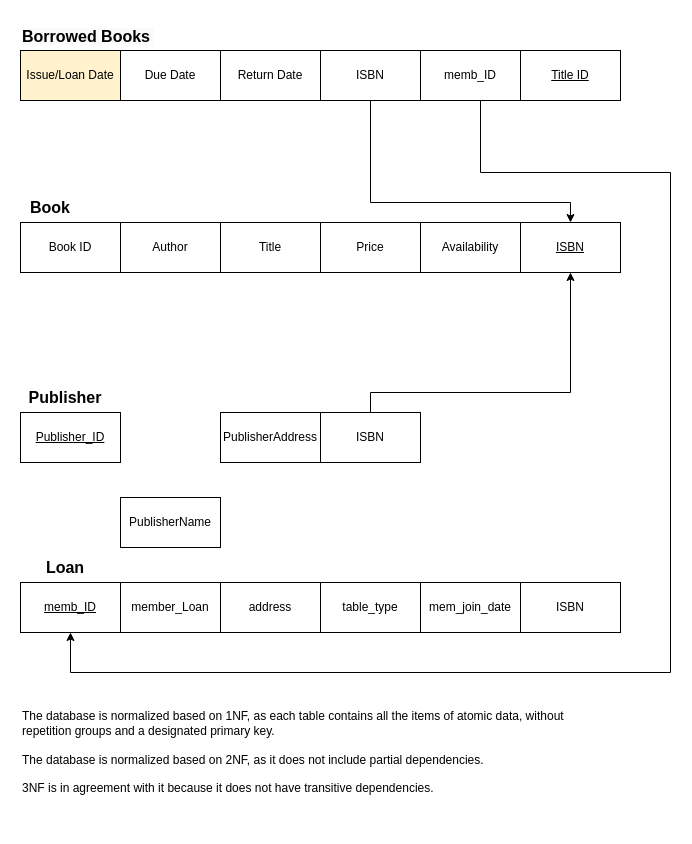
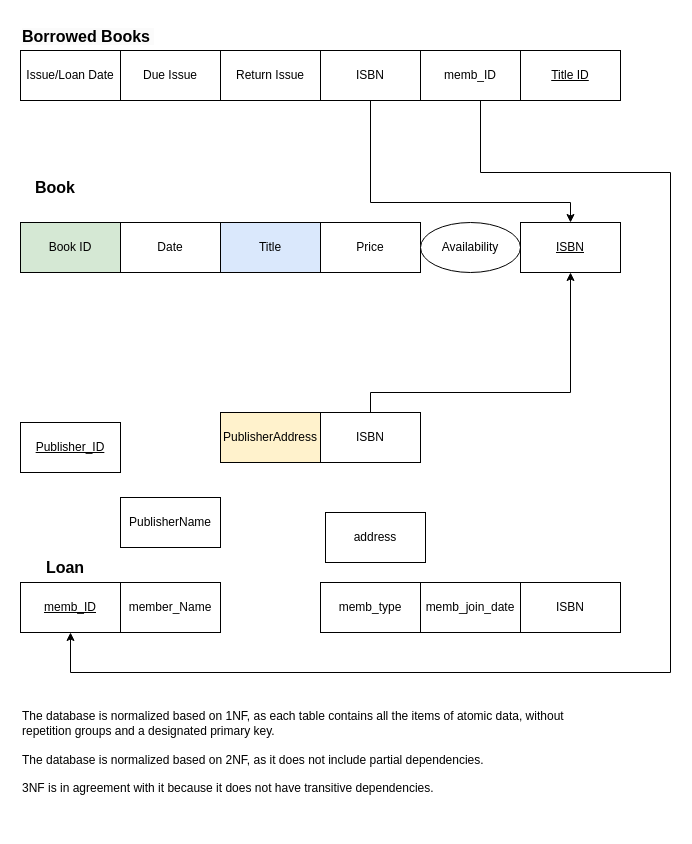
- <mxCell id="22" value="Issue/Loan Date" style="rounded=0;whiteSpace=wrap;html=1;fontStyle=0;fillColor=#fff2cc;" vertex="1" parent="1"><mxGeometry x="20" y="50" width="100" height="50" as="geometry" /></mxCell>
+ <mxCell id="22" value="Issue/Loan Date" style="rounded=0;whiteSpace=wrap;html=1;fontStyle=0" vertex="1" parent="1"><mxGeometry x="20" y="50" width="100" height="50" as="geometry" /></mxCell>
- <mxCell id="23" value="Due Date" style="rounded=0;whiteSpace=wrap;html=1;" vertex="1" parent="1"><mxGeometry x="120" y="50" width="100" height="50" as="geometry" /></mxCell>
+ <mxCell id="23" value="Due Issue" style="rounded=0;whiteSpace=wrap;html=1;" vertex="1" parent="1"><mxGeometry x="120" y="50" width="100" height="50" as="geometry" /></mxCell>
- <mxCell id="24" value="Return Date" style="rounded=0;whiteSpace=wrap;html=1;" vertex="1" parent="1"><mxGeometry x="220" y="50" width="100" height="50" as="geometry" /></mxCell>
+ <mxCell id="24" value="Return Issue" style="rounded=0;whiteSpace=wrap;html=1;" vertex="1" parent="1"><mxGeometry x="220" y="50" width="100" height="50" as="geometry" /></mxCell>
- <mxCell id="9" value="Book" style="text;html=1;strokeColor=none;fillColor=none;align=center;verticalAlign=middle;whiteSpace=wrap;rounded=0;fontSize=16;fontStyle=1" vertex="1" parent="1"><mxGeometry x="20" y="192" width="60" height="30" as="geometry" /></mxCell>
+ <mxCell id="9" value="Book" style="text;html=1;strokeColor=none;fillColor=none;align=center;verticalAlign=middle;whiteSpace=wrap;rounded=0;fontSize=16;fontStyle=1" vertex="1" parent="1"><mxGeometry x="25" y="172" width="60" height="30" as="geometry" /></mxCell>
- <mxCell id="2" value="Book ID" style="rounded=0;whiteSpace=wrap;html=1;" vertex="1" parent="1"><mxGeometry x="20" y="222" width="100" height="50" as="geometry" /></mxCell>
+ <mxCell id="2" value="Book ID" style="rounded=0;whiteSpace=wrap;html=1;fillColor=#d5e8d4;" vertex="1" parent="1"><mxGeometry x="20" y="222" width="100" height="50" as="geometry" /></mxCell>
- <mxCell id="3" value="Author" style="rounded=0;whiteSpace=wrap;html=1;" vertex="1" parent="1"><mxGeometry x="120" y="222" width="100" height="50" as="geometry" /></mxCell>
+ <mxCell id="3" value="Date" style="rounded=0;whiteSpace=wrap;html=1;" vertex="1" parent="1"><mxGeometry x="120" y="222" width="100" height="50" as="geometry" /></mxCell>
- <mxCell id="4" value="Title" style="rounded=0;whiteSpace=wrap;html=1;" vertex="1" parent="1"><mxGeometry x="220" y="222" width="100" height="50" as="geometry" /></mxCell>
+ <mxCell id="4" value="Title" style="rounded=0;whiteSpace=wrap;html=1;fillColor=#dae8fc;" vertex="1" parent="1"><mxGeometry x="220" y="222" width="100" height="50" as="geometry" /></mxCell>
- <mxCell id="6" value="Availability" style="rounded=0;whiteSpace=wrap;html=1;" vertex="1" parent="1"><mxGeometry x="420" y="222" width="100" height="50" as="geometry" /></mxCell>
+ <mxCell id="6" value="Availability" style="ellipse;whiteSpace=wrap;html=1;" vertex="1" parent="1"><mxGeometry x="420" y="222" width="100" height="50" as="geometry" /></mxCell>
- <mxCell id="10" value="Publisher" style="text;html=1;strokeColor=none;fillColor=none;align=center;verticalAlign=middle;whiteSpace=wrap;rounded=0;fontSize=16;fontStyle=1" vertex="1" parent="1"><mxGeometry x="20" y="382" width="90" height="30" as="geometry" /></mxCell>
- <mxCell id="8" value="Publisher_ID" style="rounded=0;whiteSpace=wrap;html=1;fontStyle=4" vertex="1" parent="1"><mxGeometry x="20" y="412" width="100" height="50" as="geometry" /></mxCell>
+ <mxCell id="8" value="Publisher_ID" style="rounded=0;whiteSpace=wrap;html=1;fontStyle=4" vertex="1" parent="1"><mxGeometry x="20" y="422" width="100" height="50" as="geometry" /></mxCell>
- <mxCell id="13" value="PublisherAddress" style="rounded=0;whiteSpace=wrap;html=1;" vertex="1" parent="1"><mxGeometry x="220" y="412" width="100" height="50" as="geometry" /></mxCell>
+ <mxCell id="13" value="PublisherAddress" style="rounded=0;whiteSpace=wrap;html=1;fillColor=#fff2cc;" vertex="1" parent="1"><mxGeometry x="220" y="412" width="100" height="50" as="geometry" /></mxCell>
- <mxCell id="18" value="member_Loan" style="rounded=0;whiteSpace=wrap;html=1;" vertex="1" parent="1"><mxGeometry x="120" y="582" width="100" height="50" as="geometry" /></mxCell>
+ <mxCell id="18" value="member_Name" style="rounded=0;whiteSpace=wrap;html=1;" vertex="1" parent="1"><mxGeometry x="120" y="582" width="100" height="50" as="geometry" /></mxCell>
- <mxCell id="19" value="address" style="rounded=0;whiteSpace=wrap;html=1;" vertex="1" parent="1"><mxGeometry x="220" y="582" width="100" height="50" as="geometry" /></mxCell>
+ <mxCell id="19" value="address" style="rounded=0;whiteSpace=wrap;html=1;" vertex="1" parent="1"><mxGeometry x="325" y="512" width="100" height="50" as="geometry" /></mxCell>
- <mxCell id="20" value="table_type" style="rounded=0;whiteSpace=wrap;html=1;" vertex="1" parent="1"><mxGeometry x="320" y="582" width="100" height="50" as="geometry" /></mxCell>
+ <mxCell id="20" value="memb_type" style="rounded=0;whiteSpace=wrap;html=1;" vertex="1" parent="1"><mxGeometry x="320" y="582" width="100" height="50" as="geometry" /></mxCell>
- <mxCell id="21" value="mem_join_date" style="rounded=0;whiteSpace=wrap;html=1;" vertex="1" parent="1"><mxGeometry x="420" y="582" width="100" height="50" as="geometry" /></mxCell>
+ <mxCell id="21" value="memb_join_date" style="rounded=0;whiteSpace=wrap;html=1;" vertex="1" parent="1"><mxGeometry x="420" y="582" width="100" height="50" as="geometry" /></mxCell>
